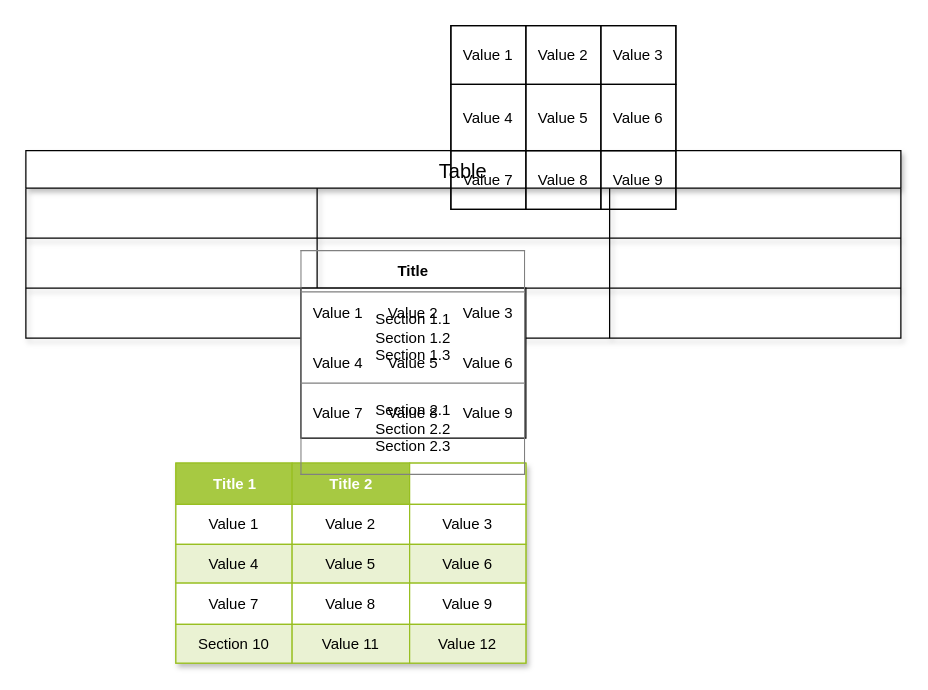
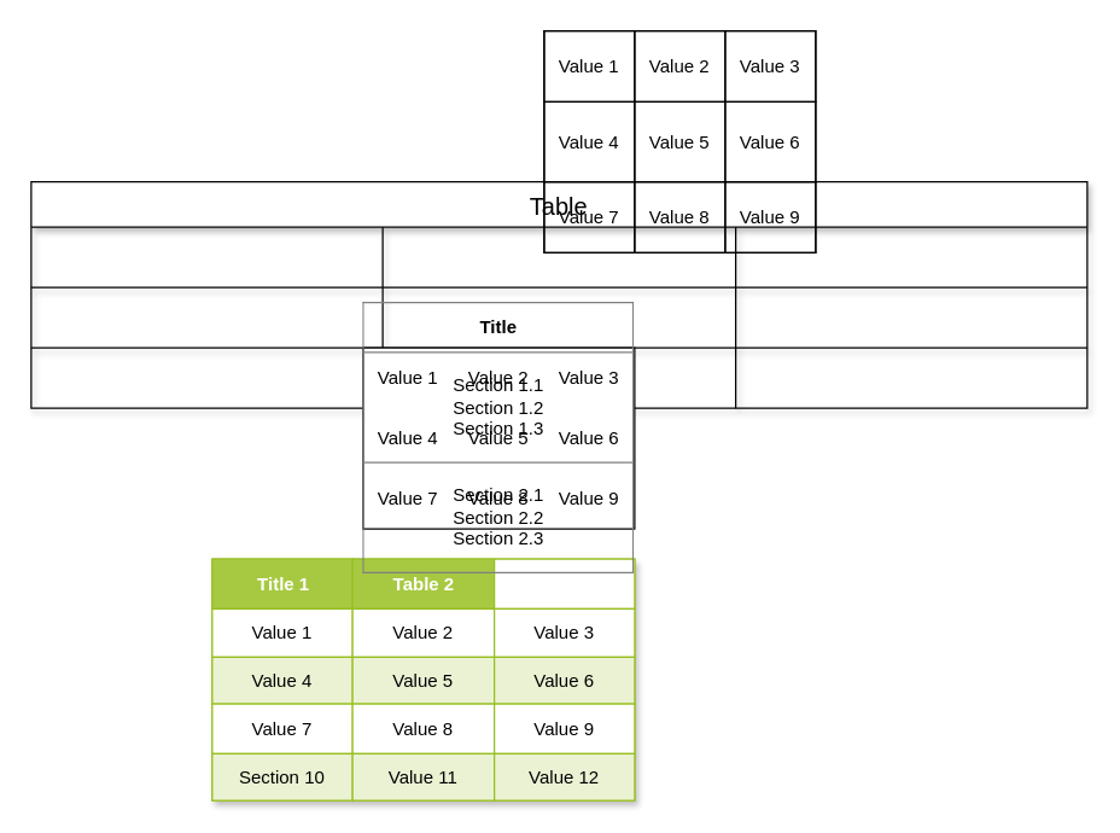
- <mxCell id="18" value="Title 2" style="connectable=0;recursiveResize=0;strokeColor=inherit;fillColor=#A7C942;align=center;fontStyle=1;fontColor=#FFFFFF;html=1;" vertex="1" parent="16"><mxGeometry x="93" width="94" height="33" as="geometry"><mxRectangle width="94" height="33" as="alternateBounds" /></mxGeometry></mxCell>
+ <mxCell id="18" value="Table 2" style="connectable=0;recursiveResize=0;strokeColor=inherit;fillColor=#A7C942;align=center;fontStyle=1;fontColor=#FFFFFF;html=1;" vertex="1" parent="16"><mxGeometry x="93" width="94" height="33" as="geometry"><mxRectangle width="94" height="33" as="alternateBounds" /></mxGeometry></mxCell>
